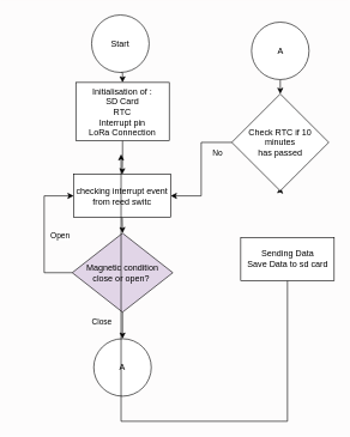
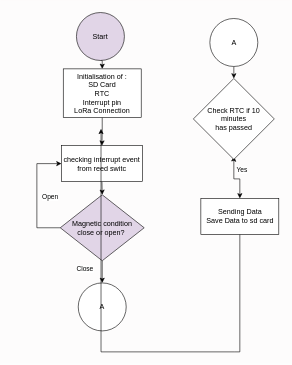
- <mxCell id="3" value="Start" style="ellipse;whiteSpace=wrap;html=1;aspect=fixed;" parent="1" vertex="1"><mxGeometry x="127" y="20" width="80" height="80" as="geometry" /></mxCell>
+ <mxCell id="3" value="Start" style="ellipse;whiteSpace=wrap;html=1;aspect=fixed;fillColor=#e1d5e7;" parent="1" vertex="1"><mxGeometry x="127" y="20" width="80" height="80" as="geometry" /></mxCell>
- <mxCell id="15" style="edgeStyle=orthogonalEdgeStyle;rounded=0;orthogonalLoop=1;jettySize=auto;html=1;exitX=0;exitY=0.5;exitDx=0;exitDy=0;entryX=1;entryY=0.5;entryDx=0;entryDy=0;" edge="1" parent="1" source="17" target="21"><mxGeometry relative="1" as="geometry" /></mxCell>
- <mxCell id="16" value="No" style="edgeLabel;html=1;align=center;verticalAlign=middle;resizable=0;points=[];" vertex="1" connectable="0" parent="15"><mxGeometry x="-0.506" y="1" relative="1" as="geometry"><mxPoint x="18" y="14" as="offset" /></mxGeometry></mxCell>
+ <mxCell id="13" style="edgeStyle=orthogonalEdgeStyle;rounded=0;orthogonalLoop=1;jettySize=auto;html=1;exitX=0.5;exitY=1;exitDx=0;exitDy=0;entryX=0.5;entryY=0;entryDx=0;entryDy=0;" edge="1" parent="1" source="17" target="23"><mxGeometry relative="1" as="geometry" /></mxCell>
+ <mxCell id="14" value="Yes" style="edgeLabel;html=1;align=center;verticalAlign=middle;resizable=0;points=[];" vertex="1" connectable="0" parent="13"><mxGeometry x="-0.68" y="-2" relative="1" as="geometry"><mxPoint x="15" y="5" as="offset" /></mxGeometry></mxCell>
